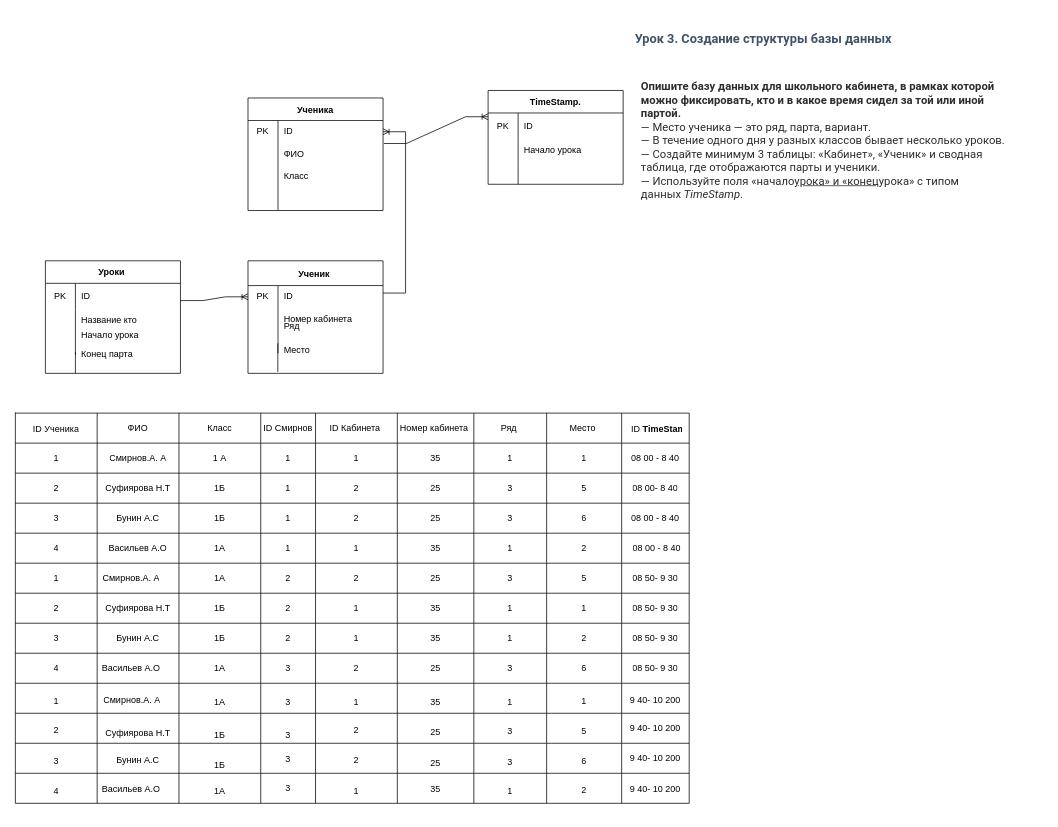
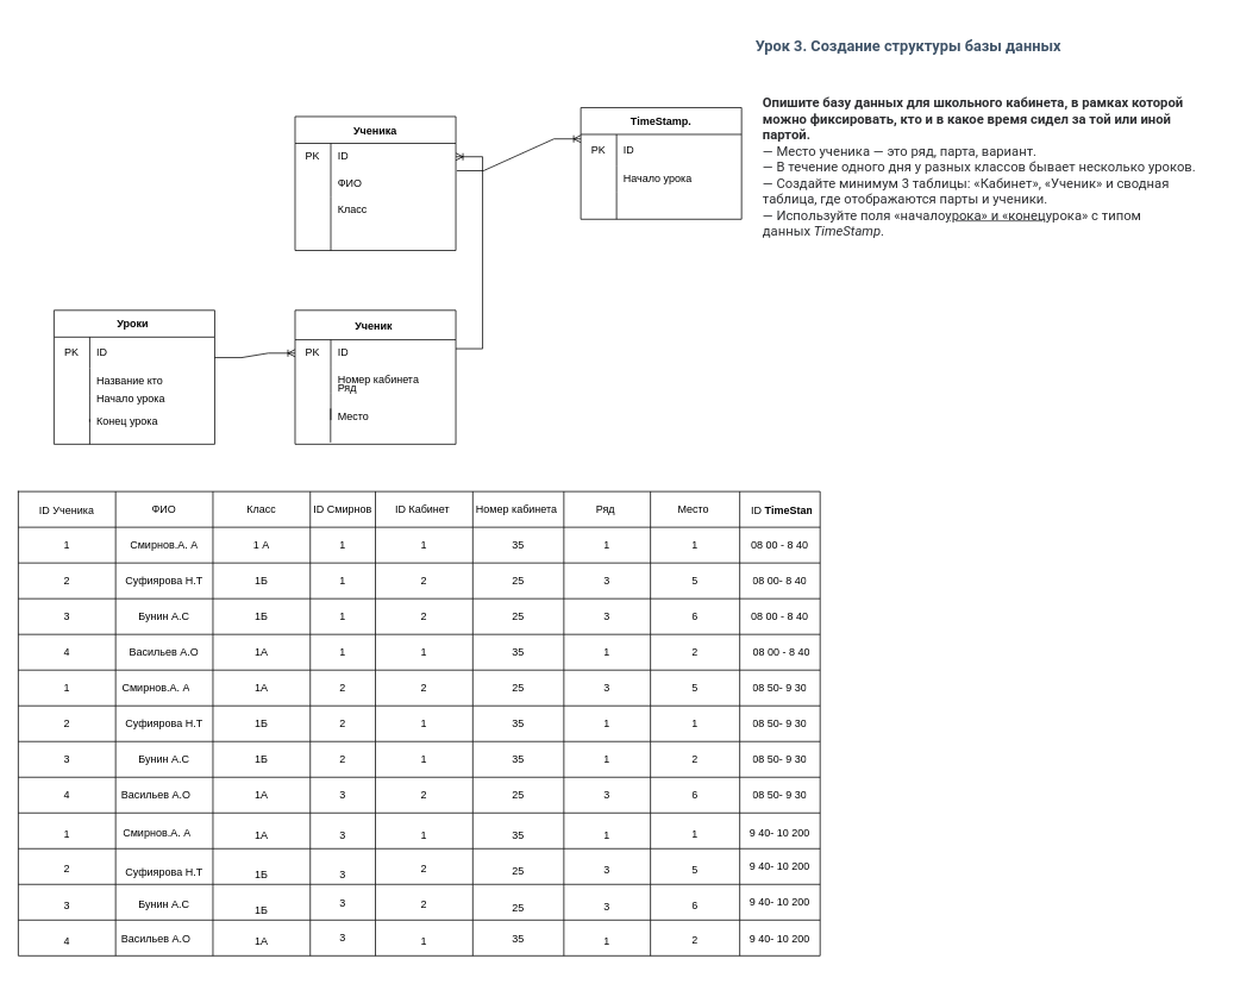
- <mxCell id="48" value="Конец парта&amp;nbsp;" style="shape=partialRectangle;html=1;whiteSpace=wrap;connectable=0;fillColor=none;top=0;left=0;bottom=0;right=0;align=left;spacingLeft=6;overflow=hidden;" vertex="1" parent="1"><mxGeometry x="100" y="457" width="140" height="30" as="geometry"><mxRectangle width="140" height="30" as="alternateBounds" /></mxGeometry></mxCell>
+ <mxCell id="48" value="Конец урока&amp;nbsp;" style="shape=partialRectangle;html=1;whiteSpace=wrap;connectable=0;fillColor=none;top=0;left=0;bottom=0;right=0;align=left;spacingLeft=6;overflow=hidden;" vertex="1" parent="1"><mxGeometry x="100" y="457" width="140" height="30" as="geometry"><mxRectangle width="140" height="30" as="alternateBounds" /></mxGeometry></mxCell>
- <mxCell id="55" value="ID Кабинета&amp;nbsp;" style="shape=partialRectangle;html=1;whiteSpace=wrap;connectable=0;fillColor=none;top=0;left=0;bottom=0;right=0;overflow=hidden;" vertex="1" parent="50"><mxGeometry x="400" width="109" height="40" as="geometry"><mxRectangle width="109" height="40" as="alternateBounds" /></mxGeometry></mxCell>
+ <mxCell id="55" value="ID Кабинет&amp;nbsp;" style="shape=partialRectangle;html=1;whiteSpace=wrap;connectable=0;fillColor=none;top=0;left=0;bottom=0;right=0;overflow=hidden;" vertex="1" parent="50"><mxGeometry x="400" width="109" height="40" as="geometry"><mxRectangle width="109" height="40" as="alternateBounds" /></mxGeometry></mxCell>
